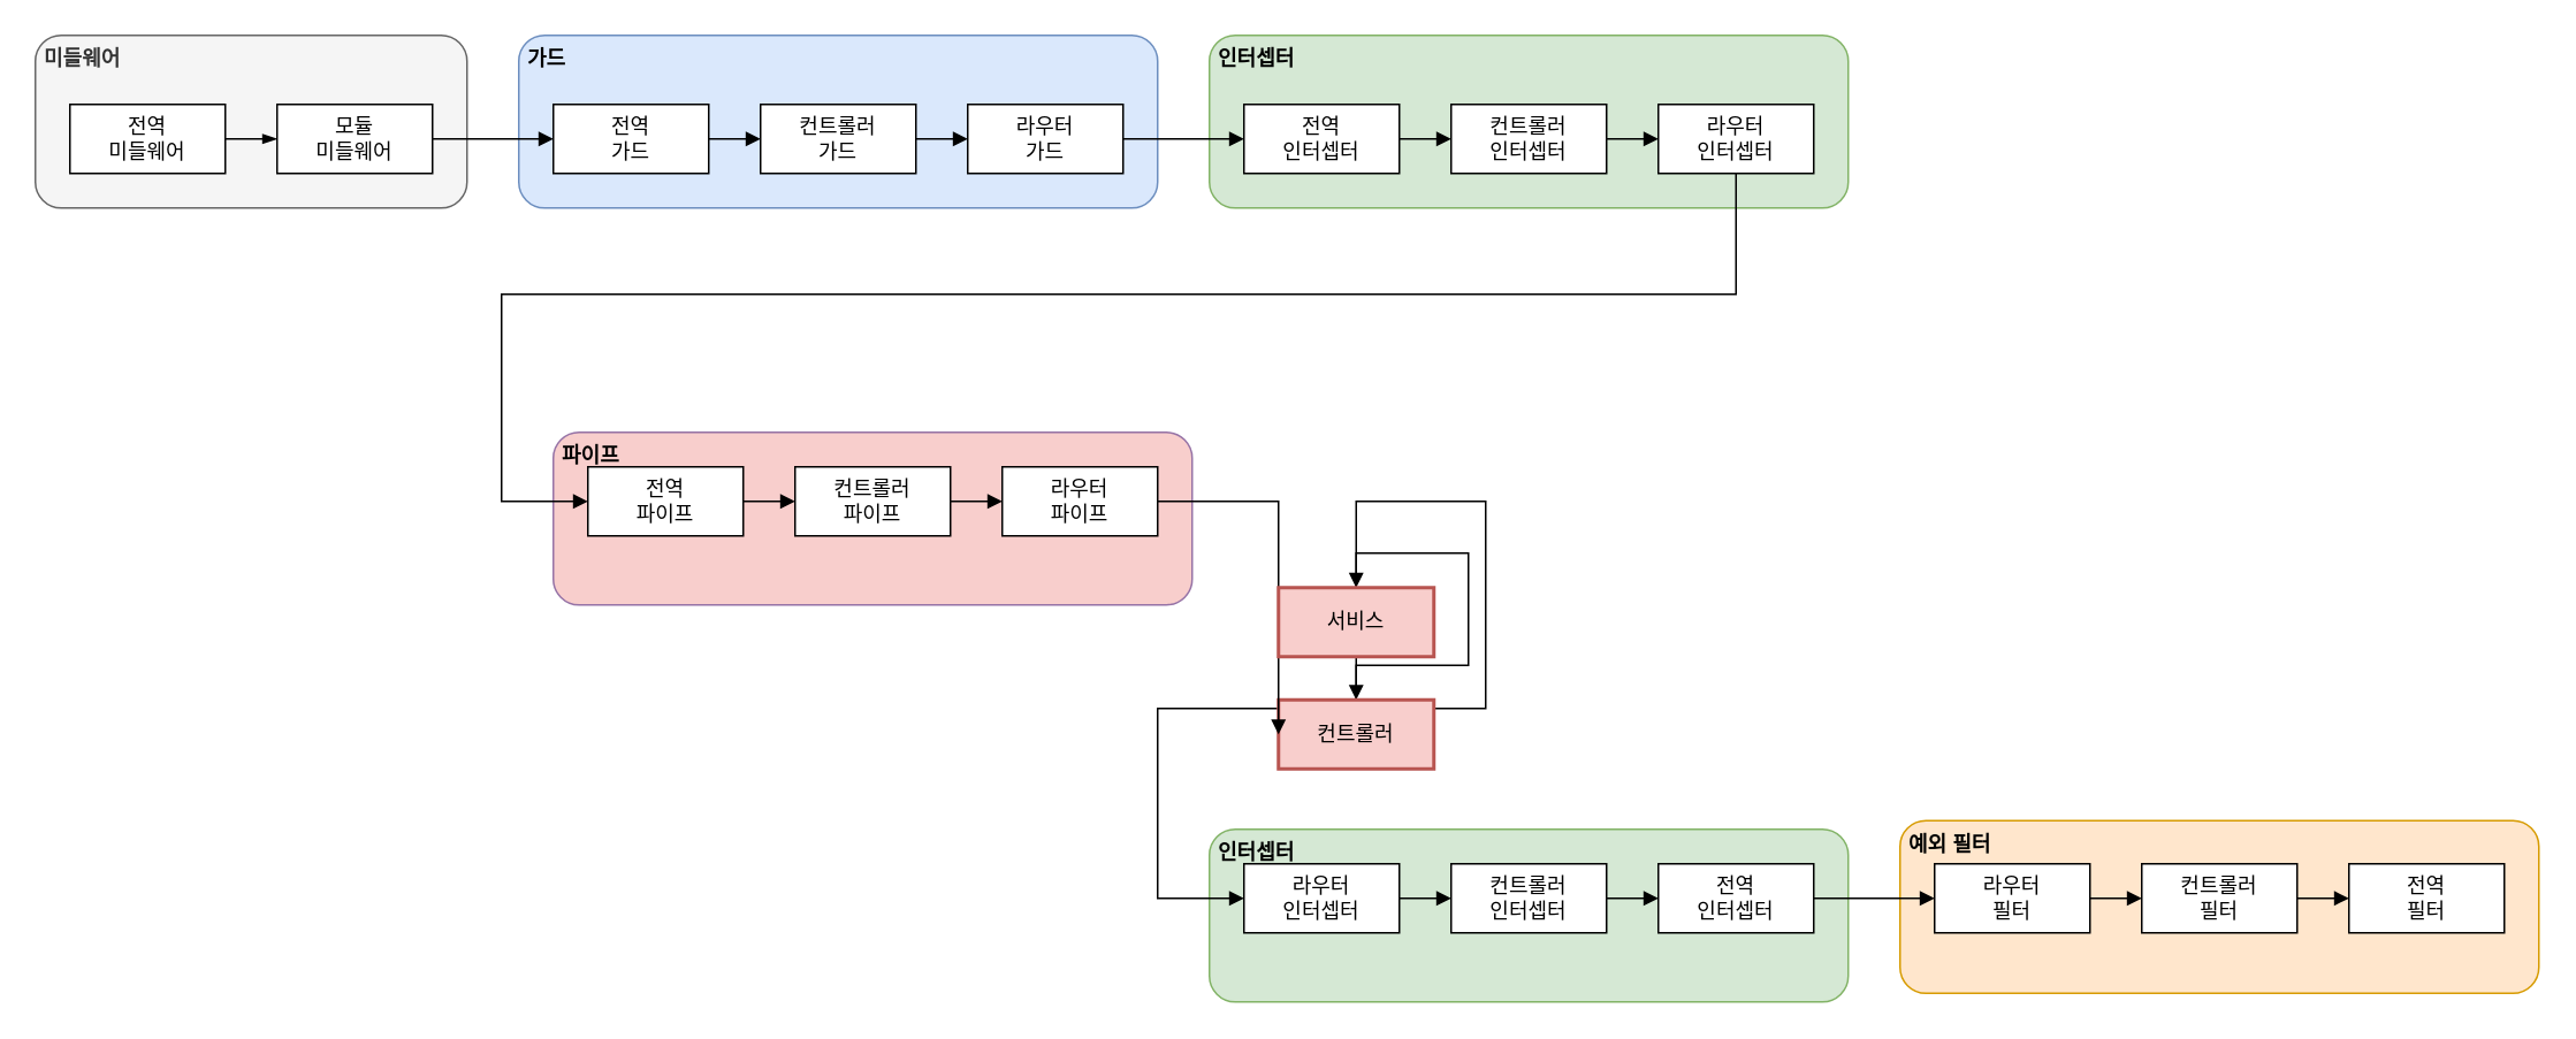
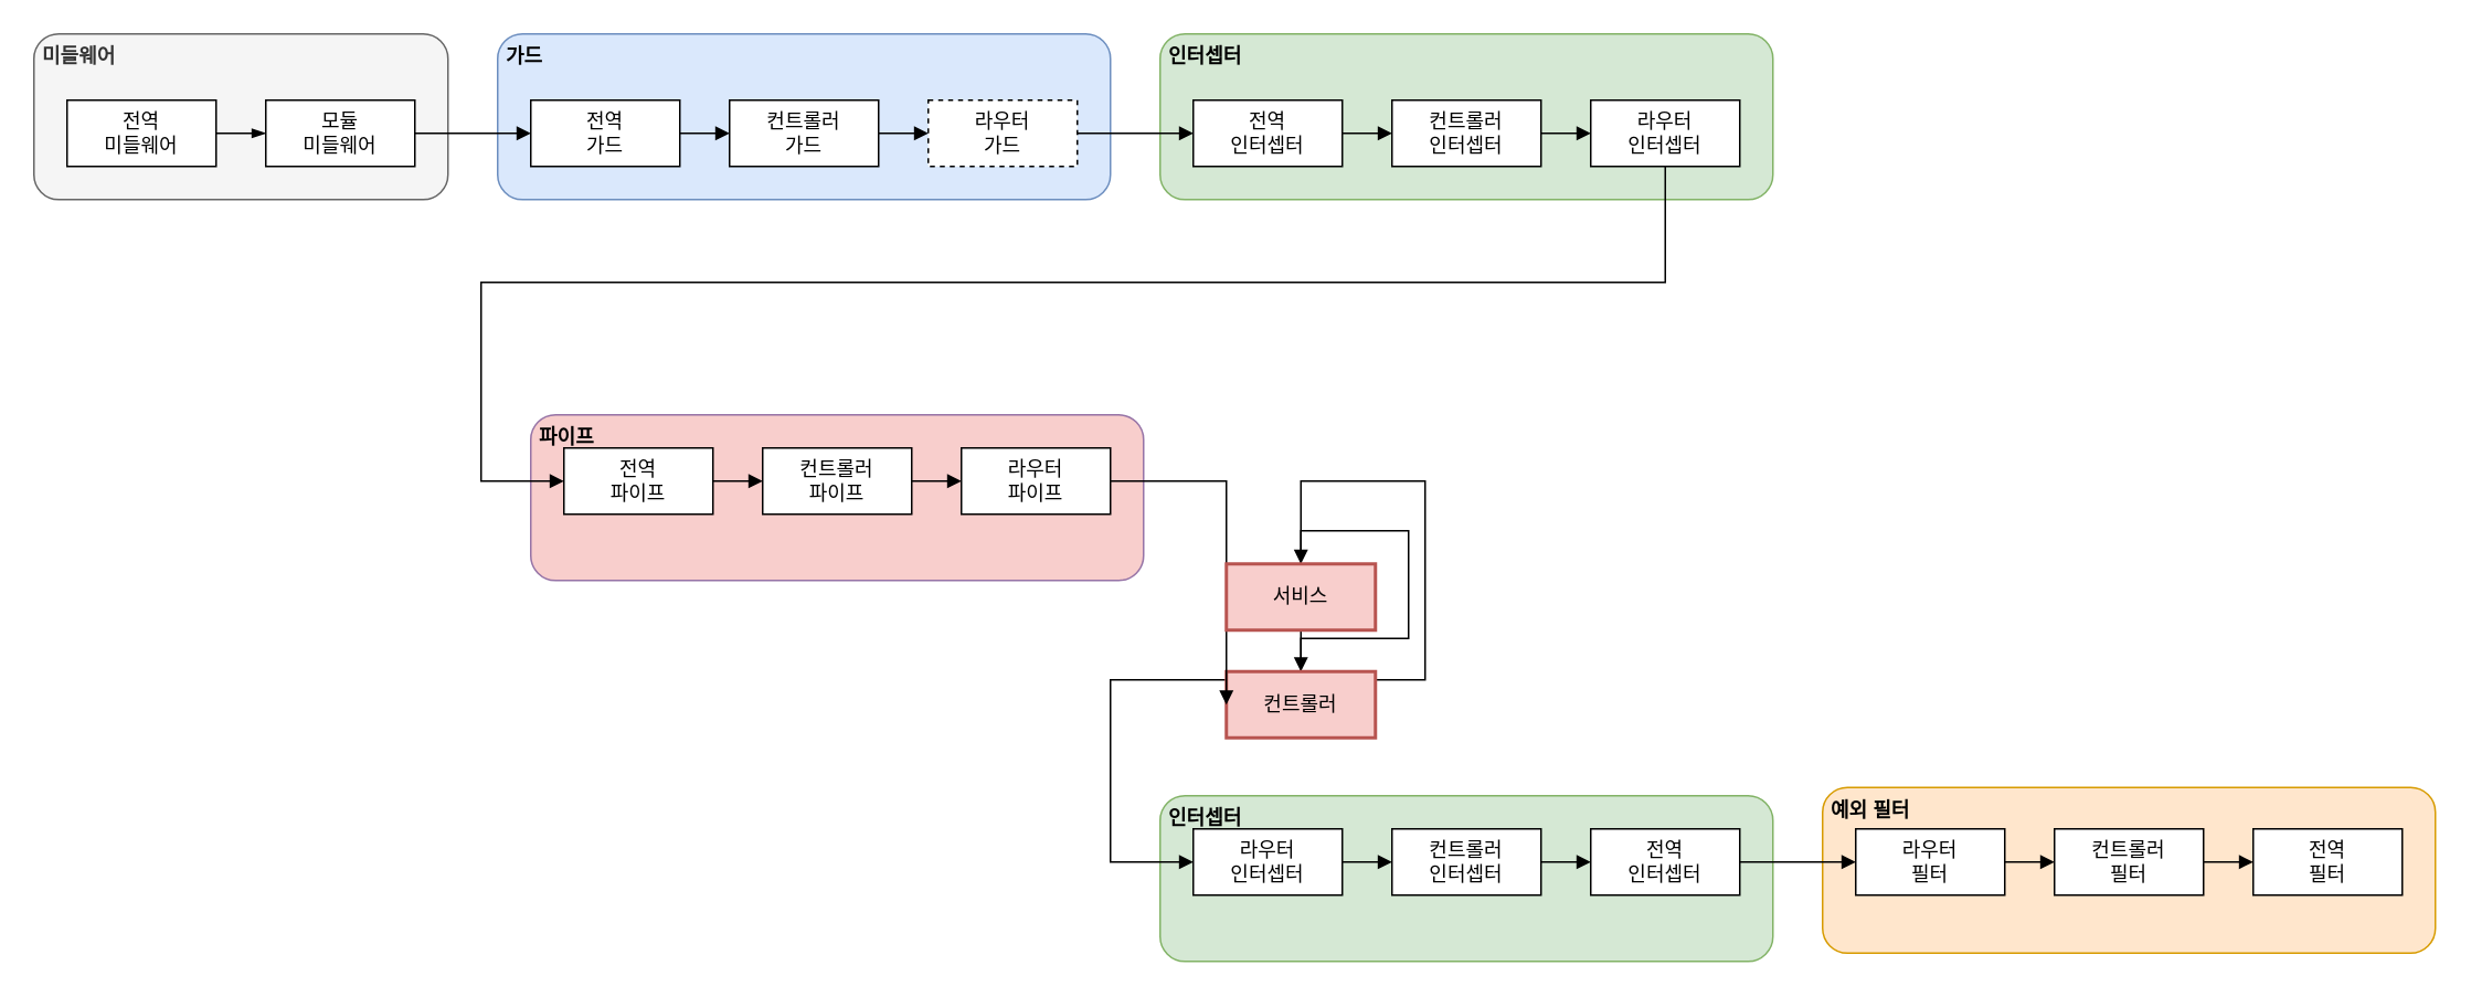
- <mxCell id="20" value="라우터&lt;br&gt;가드" style="rounded=0;whiteSpace=wrap;html=1;" vertex="1" parent="1"><mxGeometry x="560" y="60" width="90" height="40" as="geometry" /></mxCell>
+ <mxCell id="20" value="라우터&lt;br&gt;가드" style="rounded=0;whiteSpace=wrap;html=1;dashed=1;" vertex="1" parent="1"><mxGeometry x="560" y="60" width="90" height="40" as="geometry" /></mxCell>
